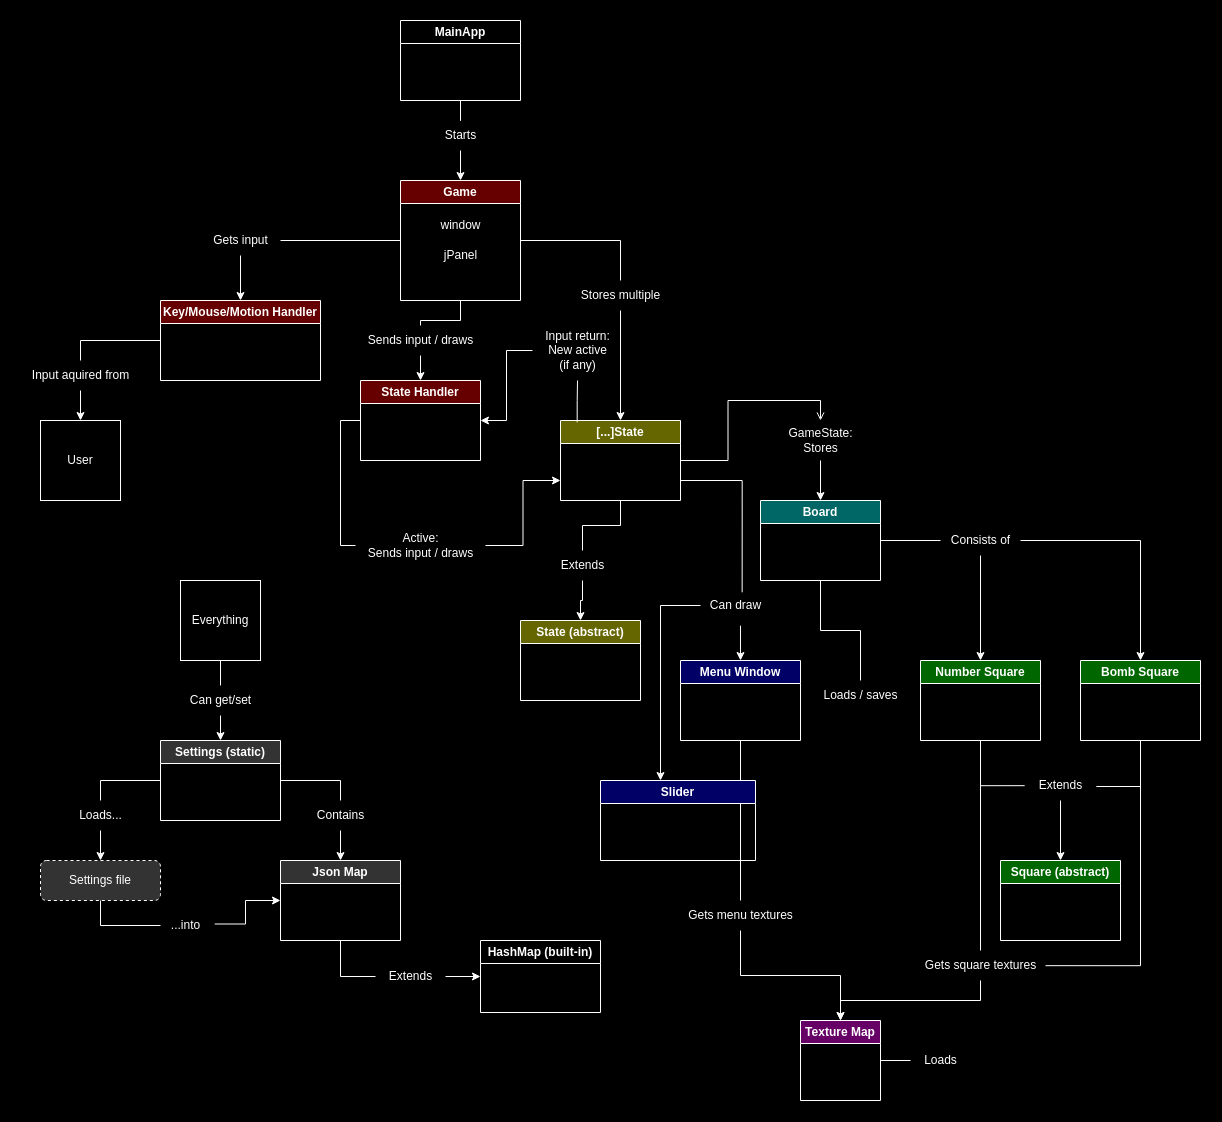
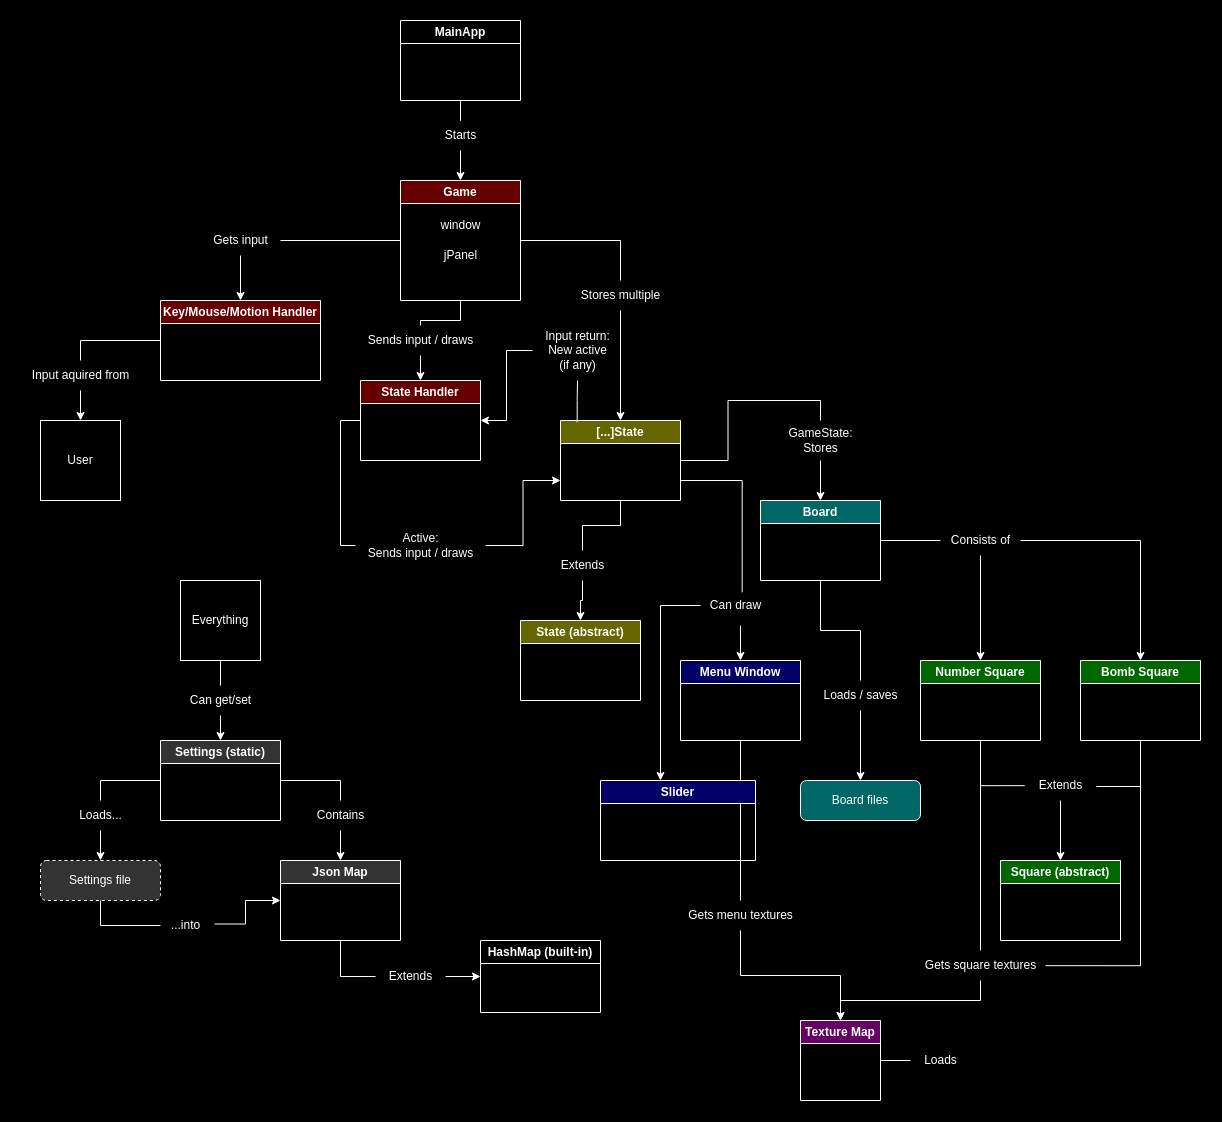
- <mxCell id="32" value="" style="edgeStyle=orthogonalEdgeStyle;rounded=0;orthogonalLoop=1;jettySize=auto;html=1;entryX=0.5;entryY=0;entryDx=0;entryDy=0;strokeColor=#FFFFFF;fontColor=#FFFFFF;endArrow=open;" edge="1" parent="1" source="22" target="31"><mxGeometry relative="1" as="geometry"><mxPoint x="680" y="380" as="sourcePoint" /><mxPoint x="820" y="415" as="targetPoint" /></mxGeometry></mxCell>
+ <mxCell id="32" value="" style="edgeStyle=orthogonalEdgeStyle;rounded=0;orthogonalLoop=1;jettySize=auto;html=1;entryX=0.5;entryY=0;entryDx=0;entryDy=0;strokeColor=#FFFFFF;fontColor=#FFFFFF;endArrow=none;" edge="1" parent="1" source="22" target="31"><mxGeometry relative="1" as="geometry"><mxPoint x="680" y="380" as="sourcePoint" /><mxPoint x="820" y="415" as="targetPoint" /></mxGeometry></mxCell>
+ <mxCell id="29" style="edgeStyle=orthogonalEdgeStyle;rounded=0;orthogonalLoop=1;jettySize=auto;html=1;strokeColor=#FFFFFF;fontColor=#FFFFFF;endArrow=classic;endFill=1;startArrow=none;" edge="1" parent="1" source="67" target="66"><mxGeometry relative="1" as="geometry" /></mxCell>
+ <mxCell id="66" value="Board files" style="rounded=1;whiteSpace=wrap;html=1;labelBackgroundColor=none;strokeColor=#FFFFFF;fontColor=#FFFFFF;fillColor=#006666;" vertex="1" parent="1"><mxGeometry x="800" y="780" width="120" height="40" as="geometry" /></mxCell>
